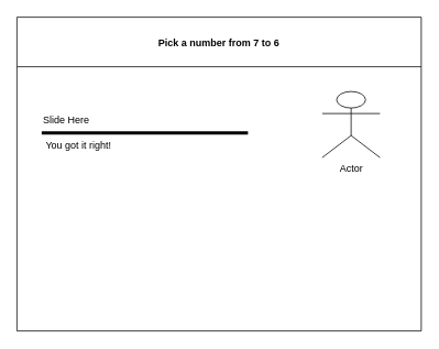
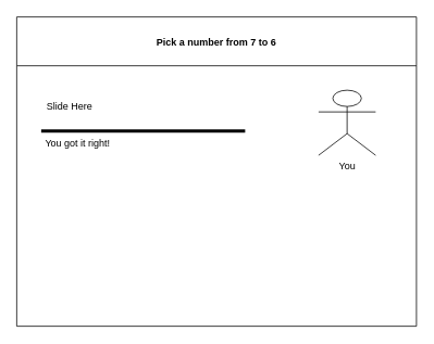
- <mxCell id="4" value="Slide Here" style="text;html=1;strokeColor=none;fillColor=none;align=center;verticalAlign=middle;whiteSpace=wrap;rounded=0;" parent="2" vertex="1"><mxGeometry x="30" y="110" width="60" height="30" as="geometry" /></mxCell>
+ <mxCell id="4" value="Slide Here" style="text;html=1;strokeColor=none;fillColor=none;align=center;verticalAlign=middle;whiteSpace=wrap;rounded=0;" parent="2" vertex="1"><mxGeometry x="35" y="95" width="60" height="30" as="geometry" /></mxCell>
- <mxCell id="6" value="Actor" style="shape=umlActor;verticalLabelPosition=bottom;verticalAlign=top;html=1;outlineConnect=0;" vertex="1" parent="2"><mxGeometry x="370" y="90" width="70" height="80" as="geometry" /></mxCell>
+ <mxCell id="6" value="You" style="shape=umlActor;verticalLabelPosition=bottom;verticalAlign=top;html=1;outlineConnect=0;" vertex="1" parent="2"><mxGeometry x="370" y="90" width="70" height="80" as="geometry" /></mxCell>
